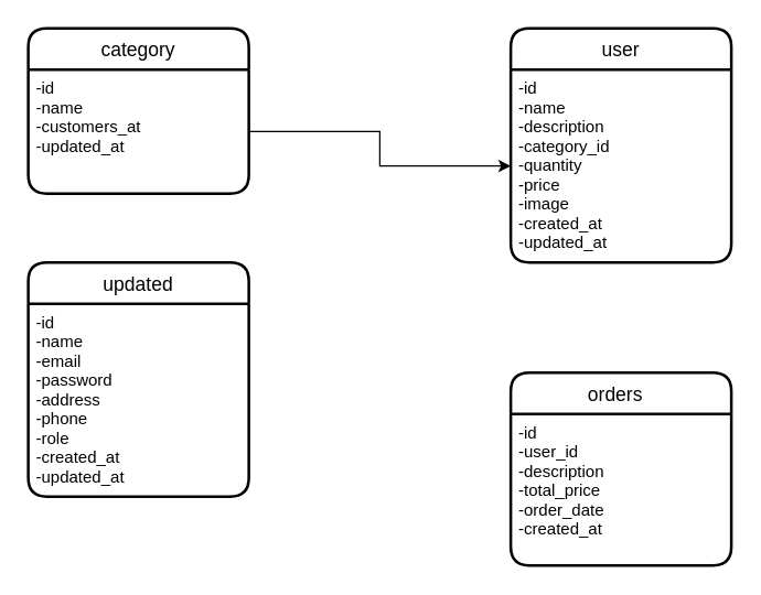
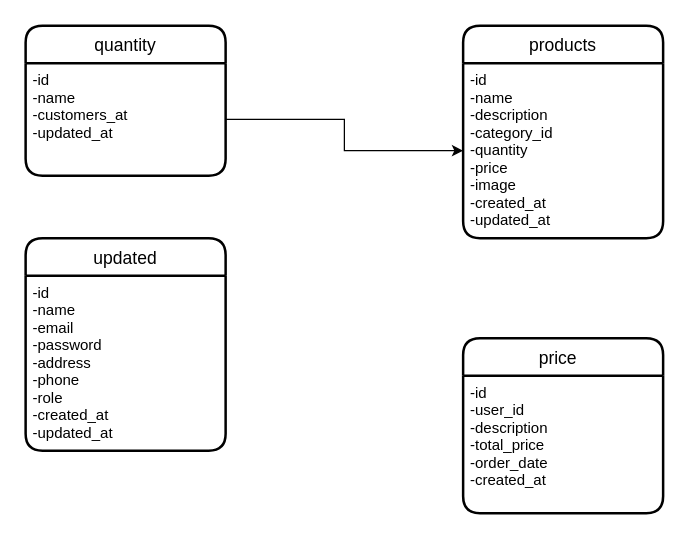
- <mxCell id="2" value="category" style="swimlane;childLayout=stackLayout;horizontal=1;startSize=30;horizontalStack=0;rounded=1;fontSize=14;fontStyle=0;strokeWidth=2;resizeParent=0;resizeLast=1;shadow=0;dashed=0;align=center;" vertex="1" parent="1"><mxGeometry x="20" y="20" width="160" height="120" as="geometry" /></mxCell>
+ <mxCell id="2" value="quantity" style="swimlane;childLayout=stackLayout;horizontal=1;startSize=30;horizontalStack=0;rounded=1;fontSize=14;fontStyle=0;strokeWidth=2;resizeParent=0;resizeLast=1;shadow=0;dashed=0;align=center;" vertex="1" parent="1"><mxGeometry x="20" y="20" width="160" height="120" as="geometry" /></mxCell>
- <mxCell id="4" value="user" style="swimlane;childLayout=stackLayout;horizontal=1;startSize=30;horizontalStack=0;rounded=1;fontSize=14;fontStyle=0;strokeWidth=2;resizeParent=0;resizeLast=1;shadow=0;dashed=0;align=center;" vertex="1" parent="1"><mxGeometry x="370" y="20" width="160" height="170" as="geometry" /></mxCell>
+ <mxCell id="4" value="products" style="swimlane;childLayout=stackLayout;horizontal=1;startSize=30;horizontalStack=0;rounded=1;fontSize=14;fontStyle=0;strokeWidth=2;resizeParent=0;resizeLast=1;shadow=0;dashed=0;align=center;" vertex="1" parent="1"><mxGeometry x="370" y="20" width="160" height="170" as="geometry" /></mxCell>
- <mxCell id="9" value="orders  " style="swimlane;childLayout=stackLayout;horizontal=1;startSize=30;horizontalStack=0;rounded=1;fontSize=14;fontStyle=0;strokeWidth=2;resizeParent=0;resizeLast=1;shadow=0;dashed=0;align=center;" vertex="1" parent="1"><mxGeometry x="370" y="270" width="160" height="140" as="geometry" /></mxCell>
+ <mxCell id="9" value="price  " style="swimlane;childLayout=stackLayout;horizontal=1;startSize=30;horizontalStack=0;rounded=1;fontSize=14;fontStyle=0;strokeWidth=2;resizeParent=0;resizeLast=1;shadow=0;dashed=0;align=center;" vertex="1" parent="1"><mxGeometry x="370" y="270" width="160" height="140" as="geometry" /></mxCell>
